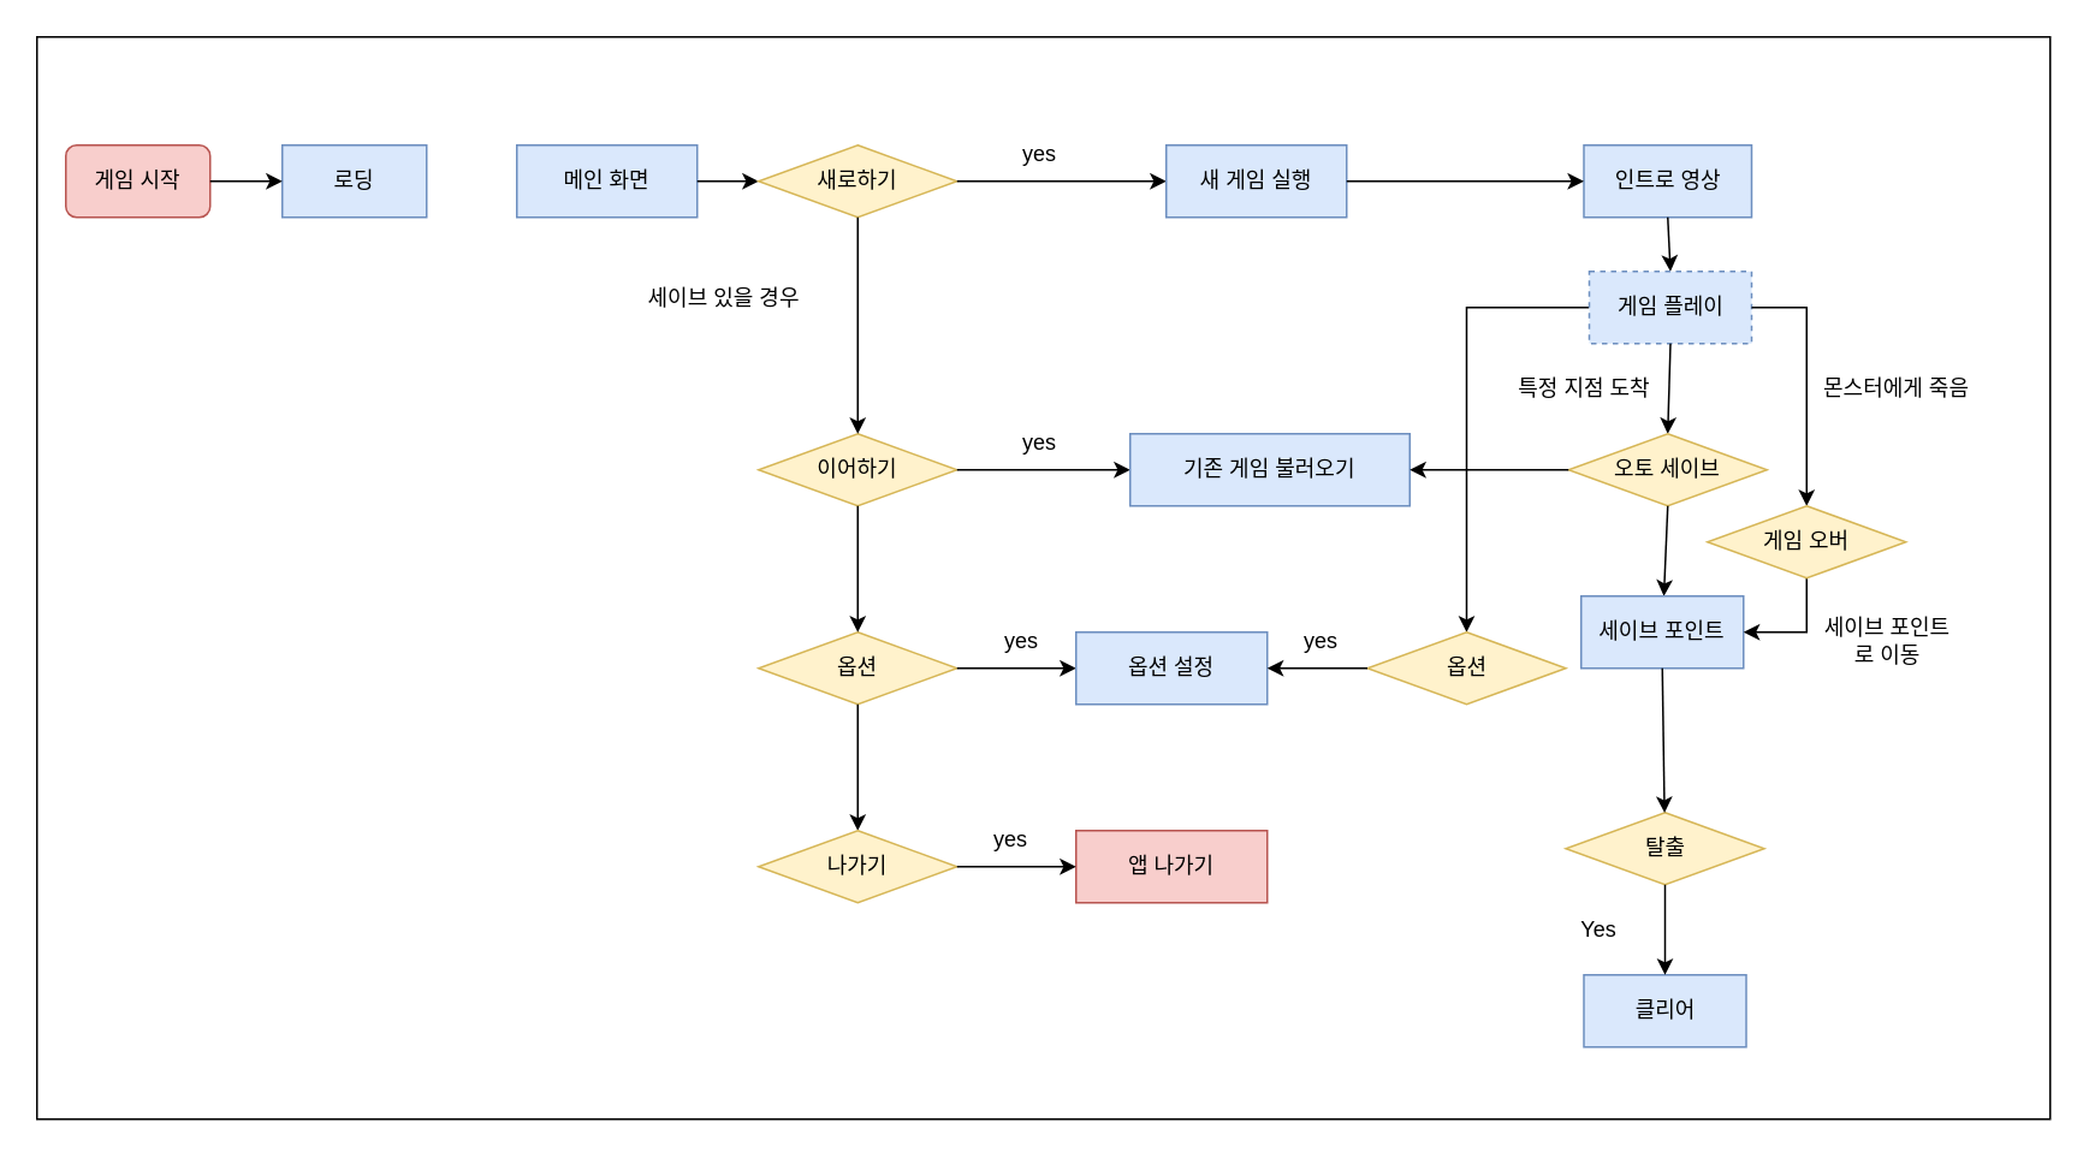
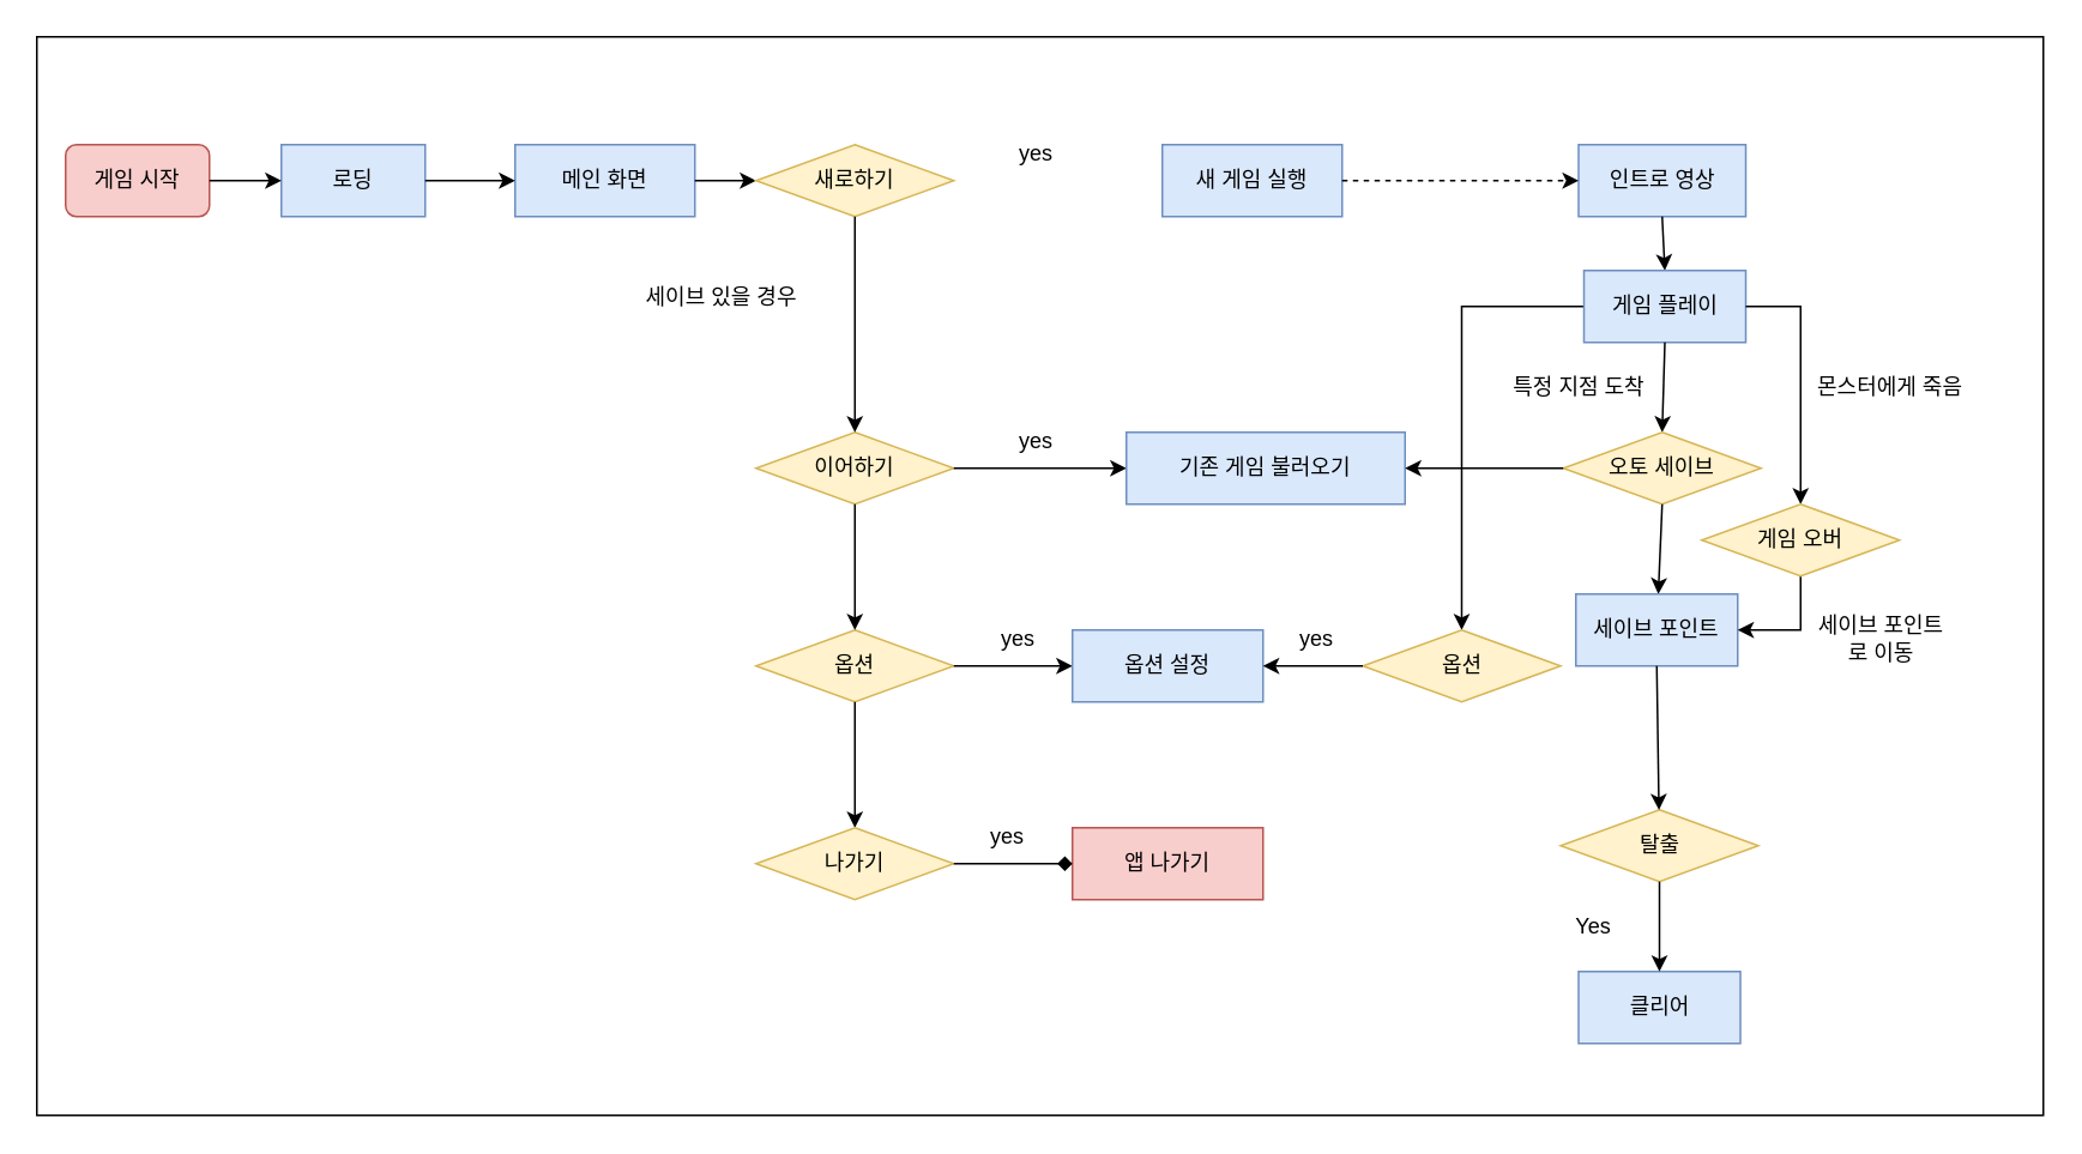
+ <mxCell id="7" value="" style="endArrow=classic;html=1;rounded=0;exitX=1;exitY=0.5;exitDx=0;exitDy=0;entryX=0;entryY=0.5;entryDx=0;entryDy=0;" parent="1" source="4" target="6" edge="1"><mxGeometry width="50" height="50" relative="1" as="geometry"><mxPoint x="396" y="340" as="sourcePoint" /><mxPoint x="446" y="290" as="targetPoint" /></mxGeometry></mxCell>
- <mxCell id="11" value="" style="endArrow=classic;html=1;rounded=0;exitX=1;exitY=0.5;exitDx=0;exitDy=0;entryX=0;entryY=0.5;entryDx=0;entryDy=0;" parent="1" source="9" target="12" edge="1"><mxGeometry width="50" height="50" relative="1" as="geometry"><mxPoint x="530" y="90" as="sourcePoint" /><mxPoint x="740" y="290" as="targetPoint" /></mxGeometry></mxCell>
- <mxCell id="25" value="" style="endArrow=classic;html=1;rounded=0;entryX=0;entryY=0.5;entryDx=0;entryDy=0;exitX=1;exitY=0.5;exitDx=0;exitDy=0;" parent="1" source="12" target="24" edge="1"><mxGeometry width="50" height="50" relative="1" as="geometry"><mxPoint x="396" y="340" as="sourcePoint" /><mxPoint x="446" y="290" as="targetPoint" /></mxGeometry></mxCell>
+ <mxCell id="25" value="" style="endArrow=classic;html=1;rounded=0;entryX=0;entryY=0.5;entryDx=0;entryDy=0;exitX=1;exitY=0.5;exitDx=0;exitDy=0;dashed=1;" parent="1" source="12" target="24" edge="1"><mxGeometry width="50" height="50" relative="1" as="geometry"><mxPoint x="396" y="340" as="sourcePoint" /><mxPoint x="446" y="290" as="targetPoint" /></mxGeometry></mxCell>
- <mxCell id="28" value="게임 플레이" style="rounded=0;whiteSpace=wrap;html=1;fillColor=#dae8fc;strokeColor=#6c8ebf;dashed=1;" parent="1" vertex="1"><mxGeometry x="880.5" y="150" width="90" height="40" as="geometry" /></mxCell>
+ <mxCell id="28" value="게임 플레이" style="rounded=0;whiteSpace=wrap;html=1;fillColor=#dae8fc;strokeColor=#6c8ebf;" parent="1" vertex="1"><mxGeometry x="880.5" y="150" width="90" height="40" as="geometry" /></mxCell>
- <mxCell id="23" value="" style="endArrow=classic;html=1;rounded=0;exitX=1;exitY=0.5;exitDx=0;exitDy=0;entryX=0;entryY=0.5;entryDx=0;entryDy=0;" parent="1" source="22" target="21" edge="1"><mxGeometry width="50" height="50" relative="1" as="geometry"><mxPoint x="530" y="300" as="sourcePoint" /><mxPoint x="740" y="500" as="targetPoint" /></mxGeometry></mxCell>
+ <mxCell id="23" value="" style="endArrow=diamond;html=1;rounded=0;exitX=1;exitY=0.5;exitDx=0;exitDy=0;entryX=0;entryY=0.5;entryDx=0;entryDy=0;" parent="1" source="22" target="21" edge="1"><mxGeometry width="50" height="50" relative="1" as="geometry"><mxPoint x="530" y="300" as="sourcePoint" /><mxPoint x="740" y="500" as="targetPoint" /></mxGeometry></mxCell>
